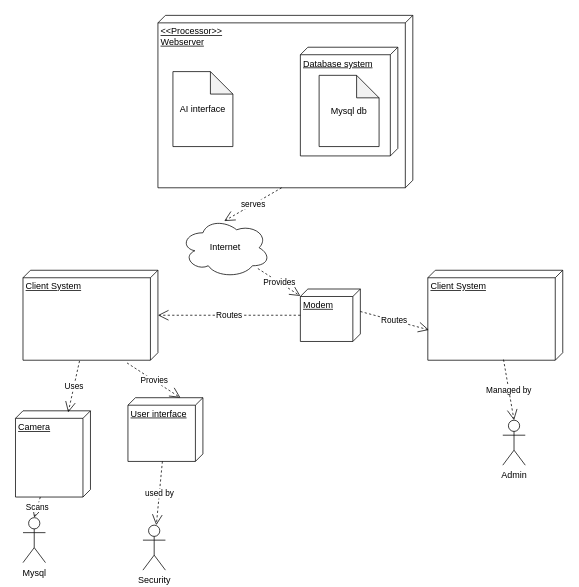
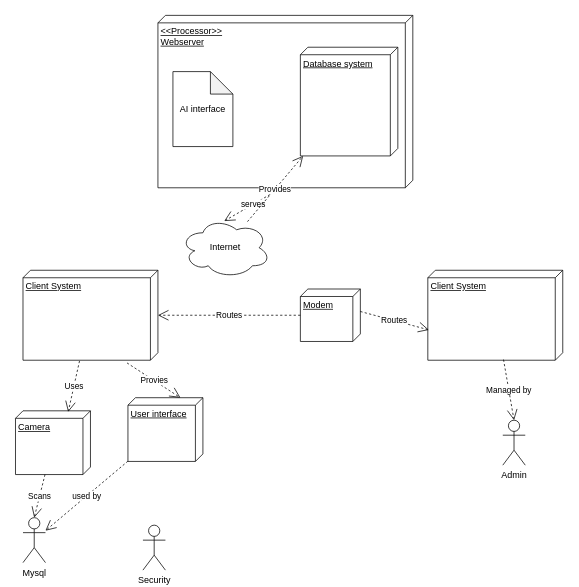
- <mxCell id="5" value="Mysql db" style="shape=note;whiteSpace=wrap;html=1;backgroundOutline=1;darkOpacity=0.05;" vertex="1" parent="1"><mxGeometry x="425" y="100" width="80" height="95" as="geometry" /></mxCell>
- <mxCell id="22" value="Provides" style="endArrow=open;endSize=12;dashed=1;html=1;rounded=0;" edge="1" parent="1" source="6" target="7"><mxGeometry width="160" relative="1" as="geometry"><mxPoint x="445" y="320" as="sourcePoint" /><mxPoint x="448.44" y="374.32" as="targetPoint" /></mxGeometry></mxCell>
+ <mxCell id="22" value="Provides" style="endArrow=open;endSize=12;dashed=1;html=1;rounded=0;" edge="1" parent="1" source="6" target="4"><mxGeometry width="160" relative="1" as="geometry"><mxPoint x="445" y="320" as="sourcePoint" /><mxPoint x="448.44" y="374.32" as="targetPoint" /></mxGeometry></mxCell>
- <mxCell id="13" value="Camera" style="verticalAlign=top;align=left;spacingTop=8;spacingLeft=2;spacingRight=12;shape=cube;size=10;direction=south;fontStyle=4;html=1;" vertex="1" parent="1"><mxGeometry x="20" y="547.5" width="100" height="115" as="geometry" /></mxCell>
+ <mxCell id="13" value="Camera" style="verticalAlign=top;align=left;spacingTop=8;spacingLeft=2;spacingRight=12;shape=cube;size=10;direction=south;fontStyle=4;html=1;" vertex="1" parent="1"><mxGeometry x="20" y="547.5" width="100" height="85" as="geometry" /></mxCell>
- <mxCell id="17" value="used by" style="endArrow=open;endSize=12;dashed=1;html=1;rounded=0;" edge="1" parent="1" source="14" target="10"><mxGeometry width="160" relative="1" as="geometry"><mxPoint x="395" y="270" as="sourcePoint" /><mxPoint x="398.44" y="324.32" as="targetPoint" /></mxGeometry></mxCell>
+ <mxCell id="17" value="used by" style="endArrow=open;endSize=12;dashed=1;html=1;rounded=0;" edge="1" parent="1" source="14" target="9"><mxGeometry width="160" relative="1" as="geometry"><mxPoint x="395" y="270" as="sourcePoint" /><mxPoint x="398.44" y="324.32" as="targetPoint" /></mxGeometry></mxCell>
